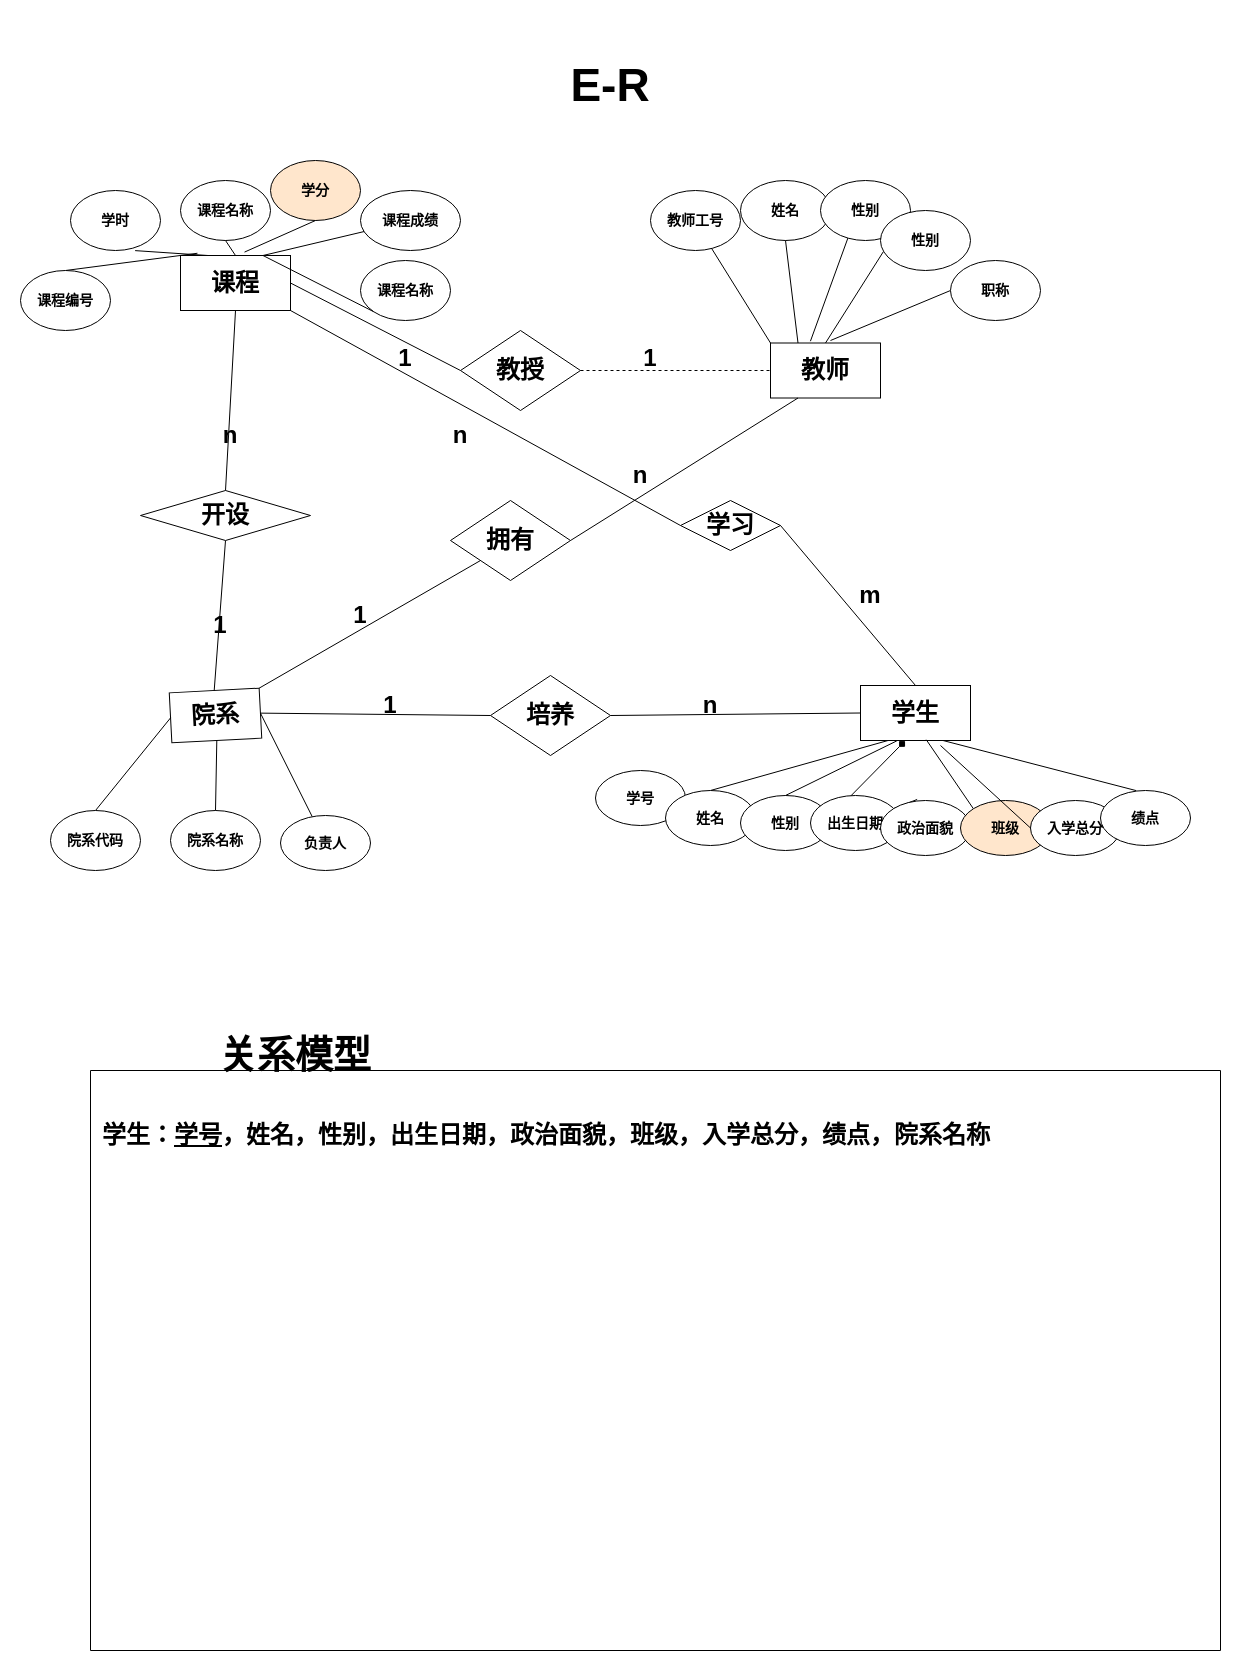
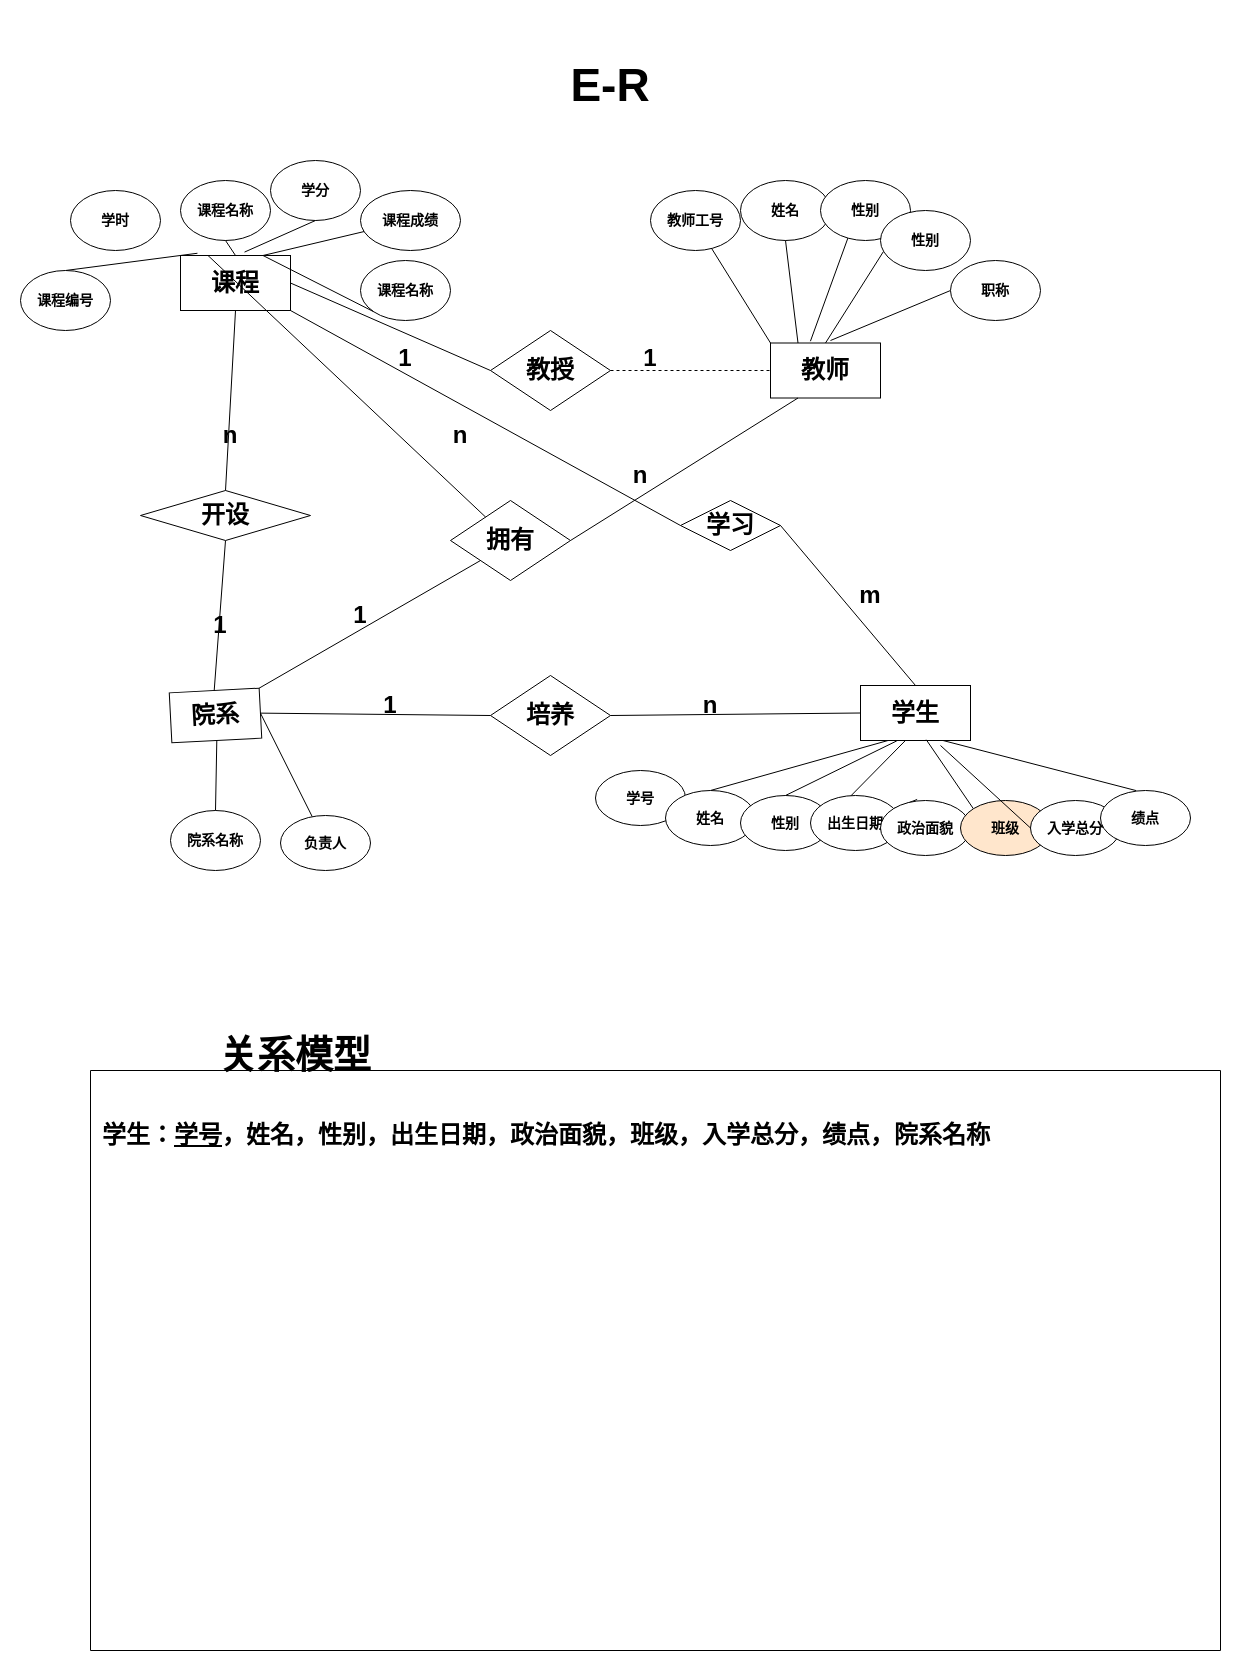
- <mxCell id="63" value="&lt;h3&gt;学分&lt;/h3&gt;" style="ellipse;whiteSpace=wrap;html=1;fillColor=#ffe6cc;" vertex="1" parent="1"><mxGeometry x="270" y="160" width="90" height="60" as="geometry" /></mxCell>
+ <mxCell id="63" value="&lt;h3&gt;学分&lt;/h3&gt;" style="ellipse;whiteSpace=wrap;html=1;" vertex="1" parent="1"><mxGeometry x="270" y="160" width="90" height="60" as="geometry" /></mxCell>
- <mxCell id="66" value="" style="endArrow=none;html=1;rounded=0;exitX=0.25;exitY=0;exitDx=0;exitDy=0;entryX=0.718;entryY=1.002;entryDx=0;entryDy=0;entryPerimeter=0;" edge="1" parent="1" source="30" target="65"><mxGeometry width="50" height="50" relative="1" as="geometry"><mxPoint x="254" y="337" as="sourcePoint" /><mxPoint x="340" y="240" as="targetPoint" /></mxGeometry></mxCell>
+ <mxCell id="66" value="" style="endArrow=none;html=1;rounded=0;exitX=0.25;exitY=0;exitDx=0;exitDy=0;" edge="1" parent="1" source="30" target="57"><mxGeometry width="50" height="50" relative="1" as="geometry"><mxPoint x="254" y="337" as="sourcePoint" /><mxPoint x="340" y="240" as="targetPoint" /></mxGeometry></mxCell>
- <mxCell id="43" value="&lt;h1&gt;教授&lt;/h1&gt;" style="rhombus;whiteSpace=wrap;html=1;" vertex="1" parent="1"><mxGeometry x="460" y="330" width="120" height="80" as="geometry" /></mxCell>
+ <mxCell id="43" value="&lt;h1&gt;教授&lt;/h1&gt;" style="rhombus;whiteSpace=wrap;html=1;" vertex="1" parent="1"><mxGeometry x="490" y="330" width="120" height="80" as="geometry" /></mxCell>
- <mxCell id="20" value="" style="endArrow=diamond;html=1;rounded=0;exitX=0.414;exitY=0.064;exitDx=0;exitDy=0;entryX=0.405;entryY=1.007;entryDx=0;entryDy=0;entryPerimeter=0;exitPerimeter=0;" edge="1" parent="1" source="21" target="9"><mxGeometry width="50" height="50" relative="1" as="geometry"><mxPoint x="950" y="825" as="sourcePoint" /><mxPoint x="966" y="755" as="targetPoint" /></mxGeometry></mxCell>
+ <mxCell id="20" value="" style="endArrow=none;html=1;rounded=0;exitX=0.414;exitY=0.064;exitDx=0;exitDy=0;entryX=0.405;entryY=1.007;entryDx=0;entryDy=0;entryPerimeter=0;exitPerimeter=0;" edge="1" parent="1" source="21" target="9"><mxGeometry width="50" height="50" relative="1" as="geometry"><mxPoint x="950" y="825" as="sourcePoint" /><mxPoint x="966" y="755" as="targetPoint" /></mxGeometry></mxCell>
- <mxCell id="3" value="" style="endArrow=none;html=1;rounded=0;exitX=0;exitY=0.5;exitDx=0;exitDy=0;entryX=0.5;entryY=0;entryDx=0;entryDy=0;" edge="1" parent="1" source="2" target="4"><mxGeometry width="50" height="50" relative="1" as="geometry"><mxPoint x="530" y="520" as="sourcePoint" /><mxPoint x="580" y="470" as="targetPoint" /></mxGeometry></mxCell>
- <mxCell id="4" value="&lt;h3&gt;院系代码&lt;/h3&gt;" style="ellipse;whiteSpace=wrap;html=1;" vertex="1" parent="1"><mxGeometry x="50" y="810" width="90" height="60" as="geometry" /></mxCell>
